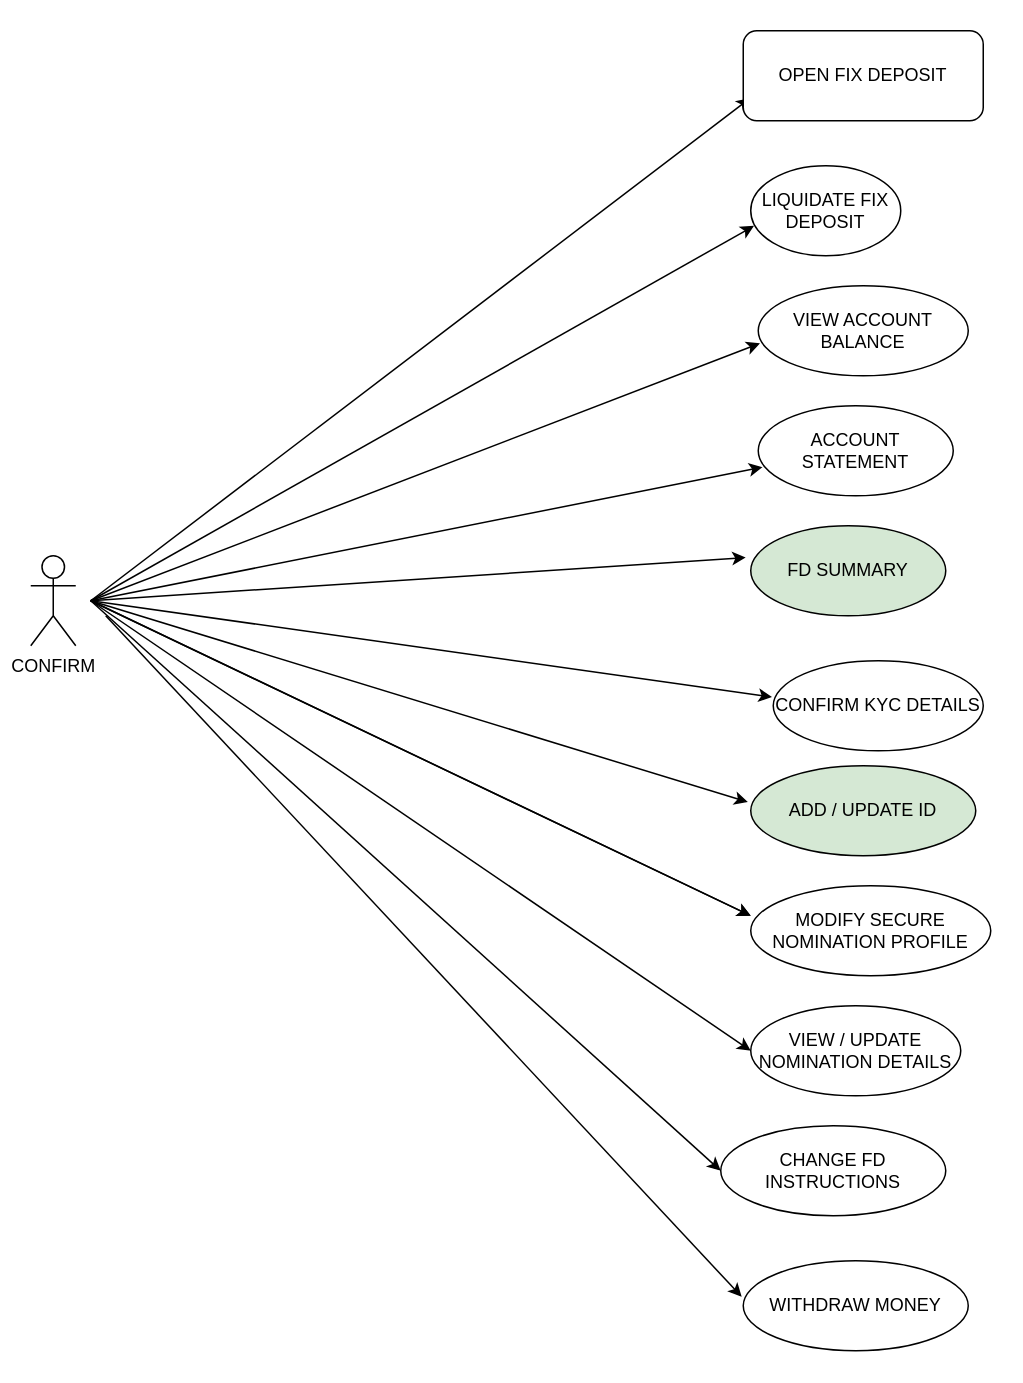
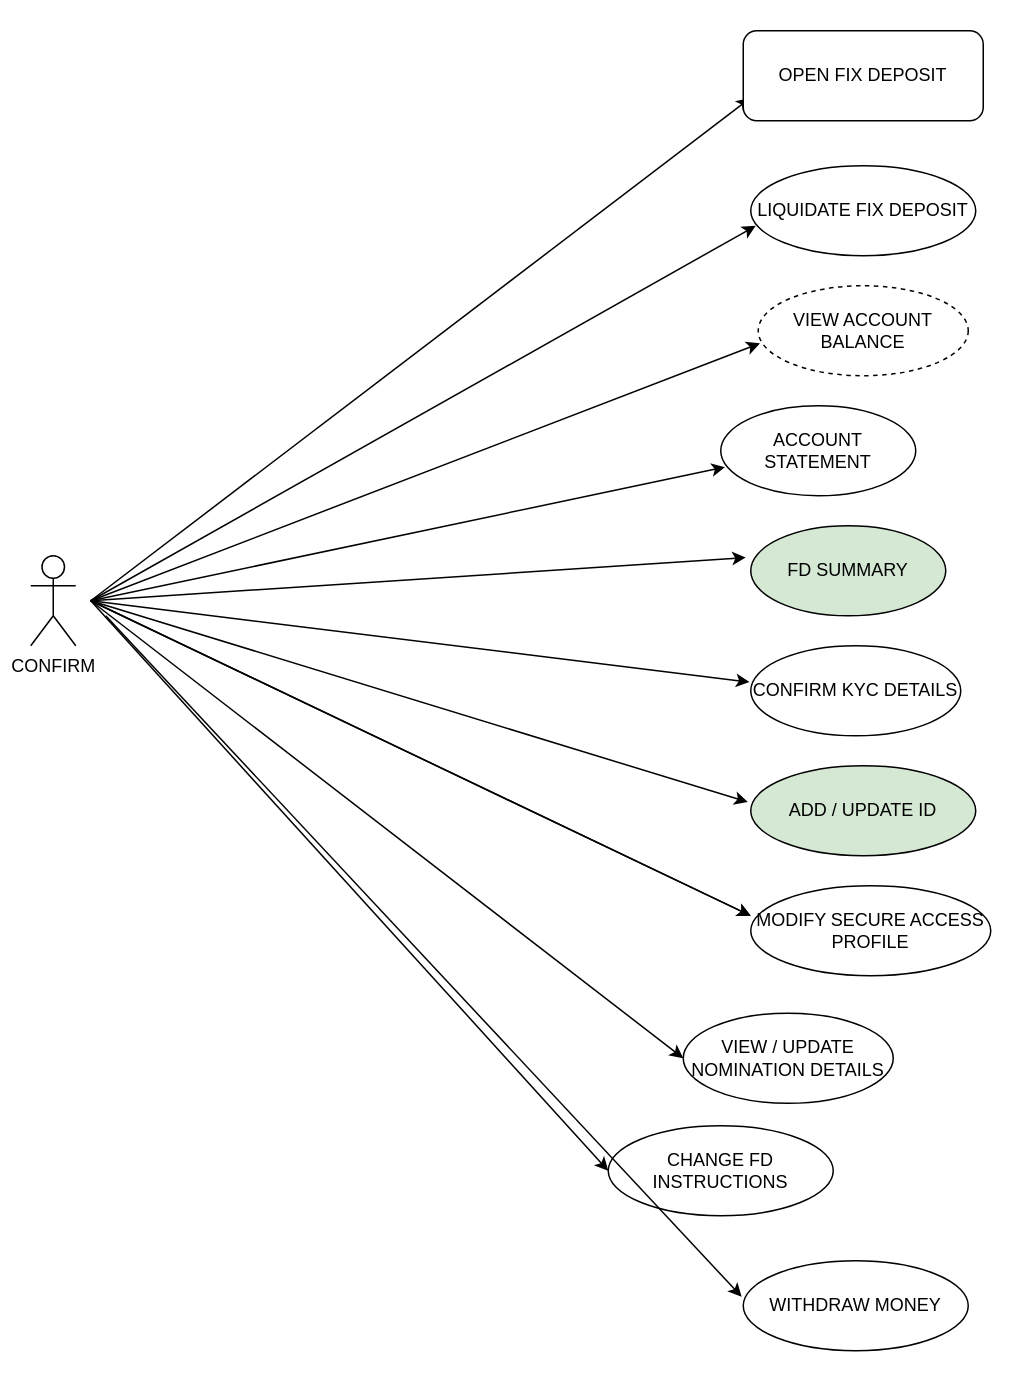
- <mxCell id="13" value="LIQUIDATE FIX DEPOSIT" style="ellipse;whiteSpace=wrap;html=1;" parent="1" vertex="1"><mxGeometry x="500" y="110" width="100" height="60" as="geometry" /></mxCell>
+ <mxCell id="13" value="LIQUIDATE FIX DEPOSIT" style="ellipse;whiteSpace=wrap;html=1;" parent="1" vertex="1"><mxGeometry x="500" y="110" width="150" height="60" as="geometry" /></mxCell>
- <mxCell id="3" value="VIEW ACCOUNT BALANCE" style="ellipse;whiteSpace=wrap;html=1;" parent="1" vertex="1"><mxGeometry x="505" y="190" width="140" height="60" as="geometry" /></mxCell>
+ <mxCell id="3" value="VIEW ACCOUNT BALANCE" style="ellipse;whiteSpace=wrap;html=1;dashed=1;" parent="1" vertex="1"><mxGeometry x="505" y="190" width="140" height="60" as="geometry" /></mxCell>
- <mxCell id="6" value="ACCOUNT STATEMENT" style="ellipse;whiteSpace=wrap;html=1;" parent="1" vertex="1"><mxGeometry x="505" y="270" width="130" height="60" as="geometry" /></mxCell>
+ <mxCell id="6" value="ACCOUNT STATEMENT" style="ellipse;whiteSpace=wrap;html=1;" parent="1" vertex="1"><mxGeometry x="480" y="270" width="130" height="60" as="geometry" /></mxCell>
- <mxCell id="4" value="CONFIRM KYC DETAILS" style="ellipse;whiteSpace=wrap;html=1;" parent="1" vertex="1"><mxGeometry x="515" y="440" width="140" height="60" as="geometry" /></mxCell>
+ <mxCell id="4" value="CONFIRM KYC DETAILS" style="ellipse;whiteSpace=wrap;html=1;" parent="1" vertex="1"><mxGeometry x="500" y="430" width="140" height="60" as="geometry" /></mxCell>
- <mxCell id="14" value="MODIFY SECURE NOMINATION PROFILE" style="ellipse;whiteSpace=wrap;html=1;" parent="1" vertex="1"><mxGeometry x="500" y="590" width="160" height="60" as="geometry" /></mxCell>
+ <mxCell id="14" value="MODIFY SECURE ACCESS PROFILE" style="ellipse;whiteSpace=wrap;html=1;" parent="1" vertex="1"><mxGeometry x="500" y="590" width="160" height="60" as="geometry" /></mxCell>
- <mxCell id="11" value="VIEW / UPDATE NOMINATION DETAILS" style="ellipse;whiteSpace=wrap;html=1;" parent="1" vertex="1"><mxGeometry x="500" y="670" width="140" height="60" as="geometry" /></mxCell>
+ <mxCell id="11" value="VIEW / UPDATE NOMINATION DETAILS" style="ellipse;whiteSpace=wrap;html=1;" parent="1" vertex="1"><mxGeometry x="455" y="675" width="140" height="60" as="geometry" /></mxCell>
- <mxCell id="16" value="CHANGE FD INSTRUCTIONS" style="ellipse;whiteSpace=wrap;html=1;" parent="1" vertex="1"><mxGeometry x="480" y="750" width="150" height="60" as="geometry" /></mxCell>
+ <mxCell id="16" value="CHANGE FD INSTRUCTIONS" style="ellipse;whiteSpace=wrap;html=1;" parent="1" vertex="1"><mxGeometry x="405" y="750" width="150" height="60" as="geometry" /></mxCell>
